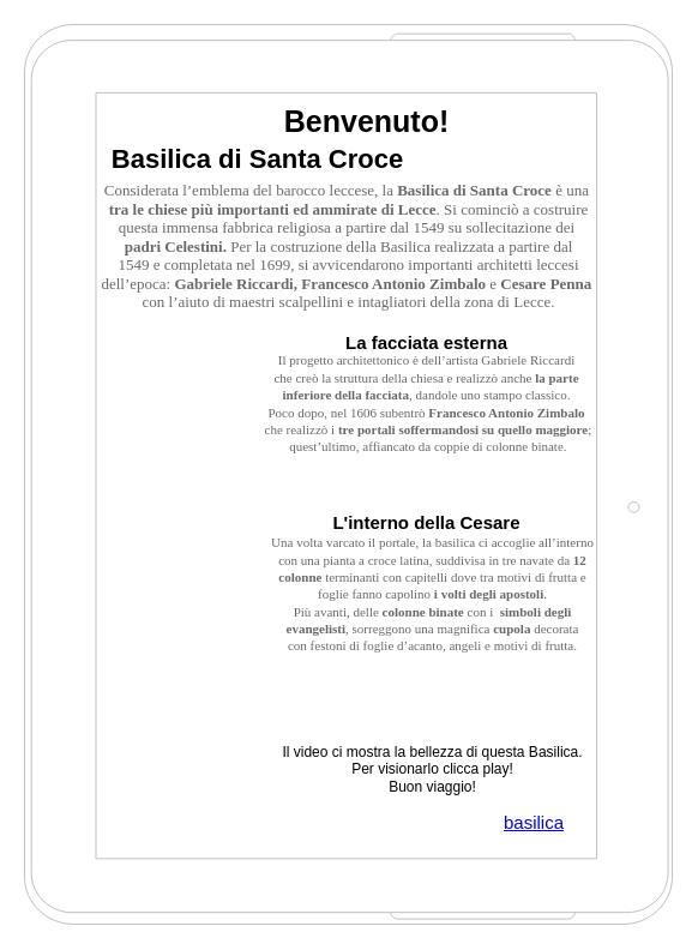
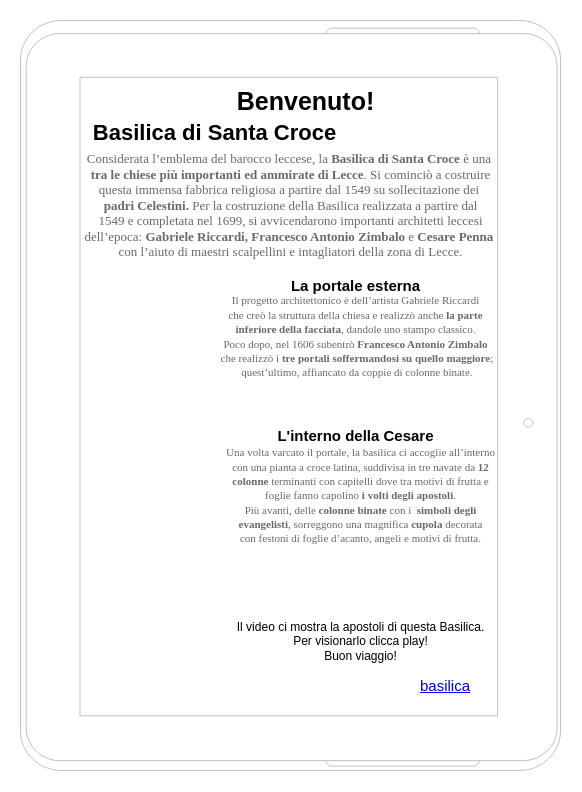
- <mxCell id="9" value="&lt;font style=&quot;font-size: 15px&quot;&gt;&lt;b&gt;La facciata esterna&lt;/b&gt;&lt;/font&gt;" style="text;html=1;resizable=0;autosize=1;align=center;verticalAlign=middle;points=[];fillColor=none;strokeColor=none;rounded=0;" parent="1" vertex="1"><mxGeometry x="280" y="275" width="150" height="20" as="geometry" /></mxCell>
+ <mxCell id="9" value="&lt;font style=&quot;font-size: 15px&quot;&gt;&lt;b&gt;La portale esterna&lt;/b&gt;&lt;/font&gt;" style="text;html=1;resizable=0;autosize=1;align=center;verticalAlign=middle;points=[];fillColor=none;strokeColor=none;rounded=0;" parent="1" vertex="1"><mxGeometry x="280" y="275" width="150" height="20" as="geometry" /></mxCell>
- <mxCell id="14" value="Il video ci mostra la bellezza di questa Basilica.&lt;br&gt;Per visionarlo clicca play!&lt;br&gt;Buon viaggio!" style="text;html=1;resizable=0;autosize=1;align=center;verticalAlign=middle;points=[];fillColor=none;strokeColor=none;rounded=0;" vertex="1" parent="1"><mxGeometry x="225" y="616" width="270" height="50" as="geometry" /></mxCell>
+ <mxCell id="14" value="Il video ci mostra la apostoli di questa Basilica.&lt;br&gt;Per visionarlo clicca play!&lt;br&gt;Buon viaggio!" style="text;html=1;resizable=0;autosize=1;align=center;verticalAlign=middle;points=[];fillColor=none;strokeColor=none;rounded=0;" vertex="1" parent="1"><mxGeometry x="225" y="616" width="270" height="50" as="geometry" /></mxCell>
